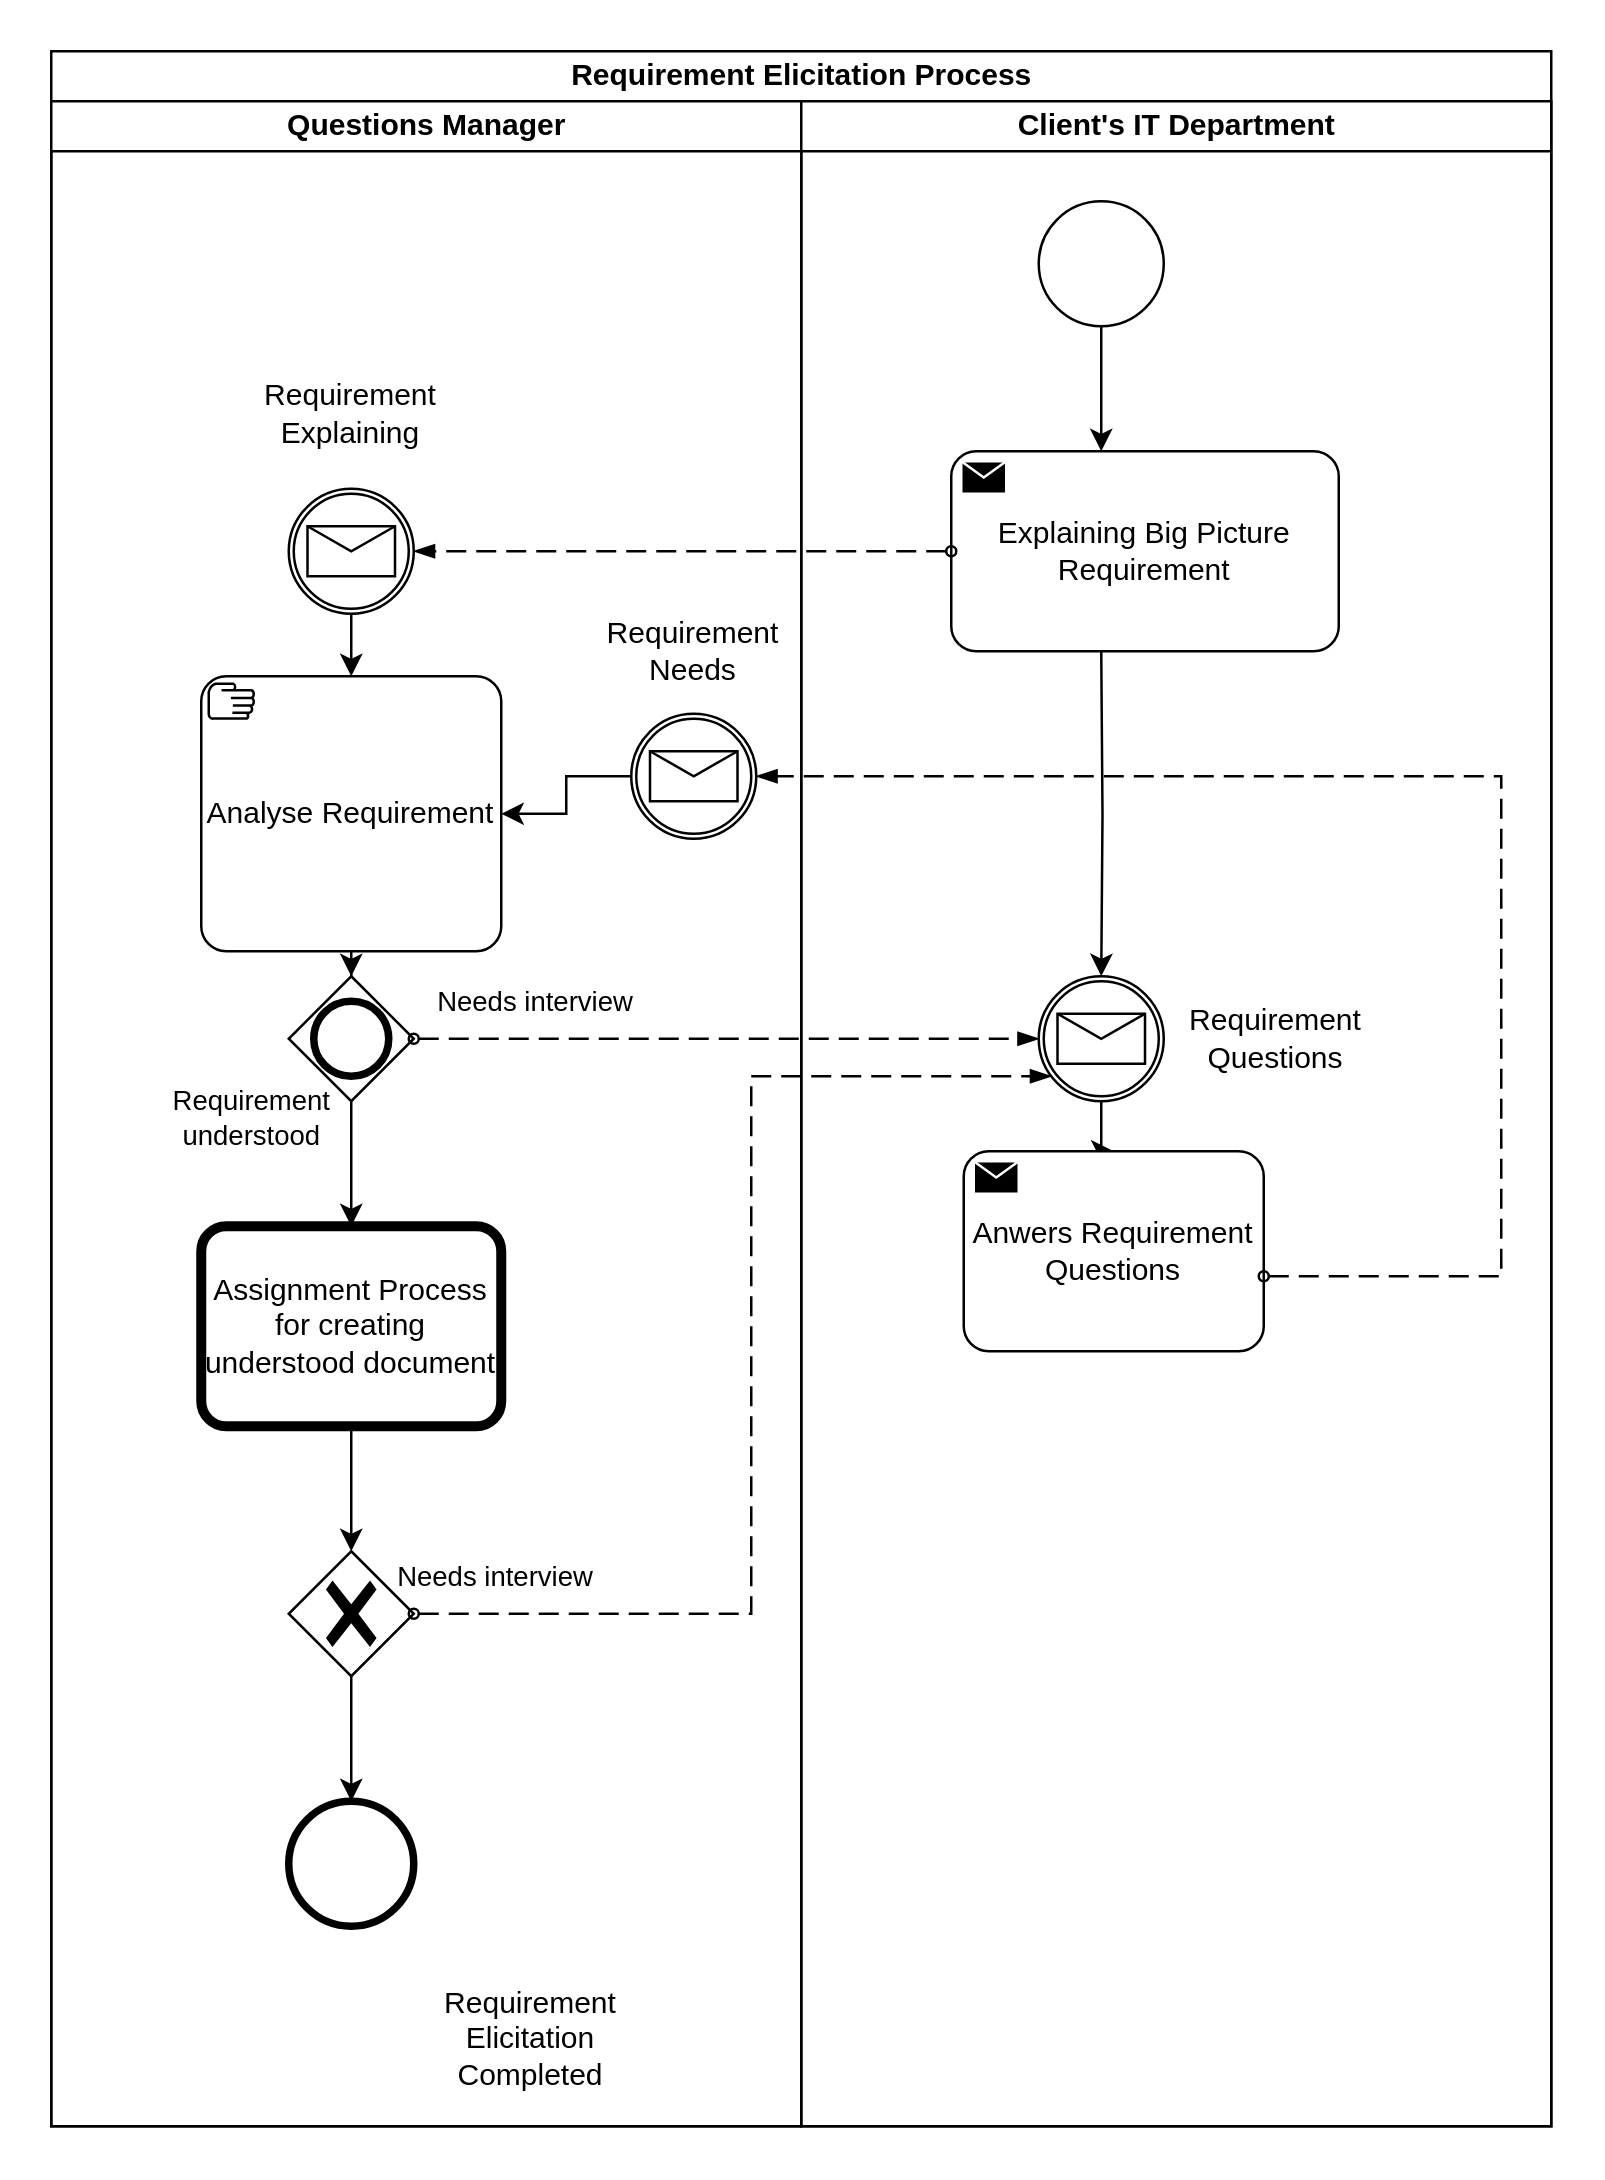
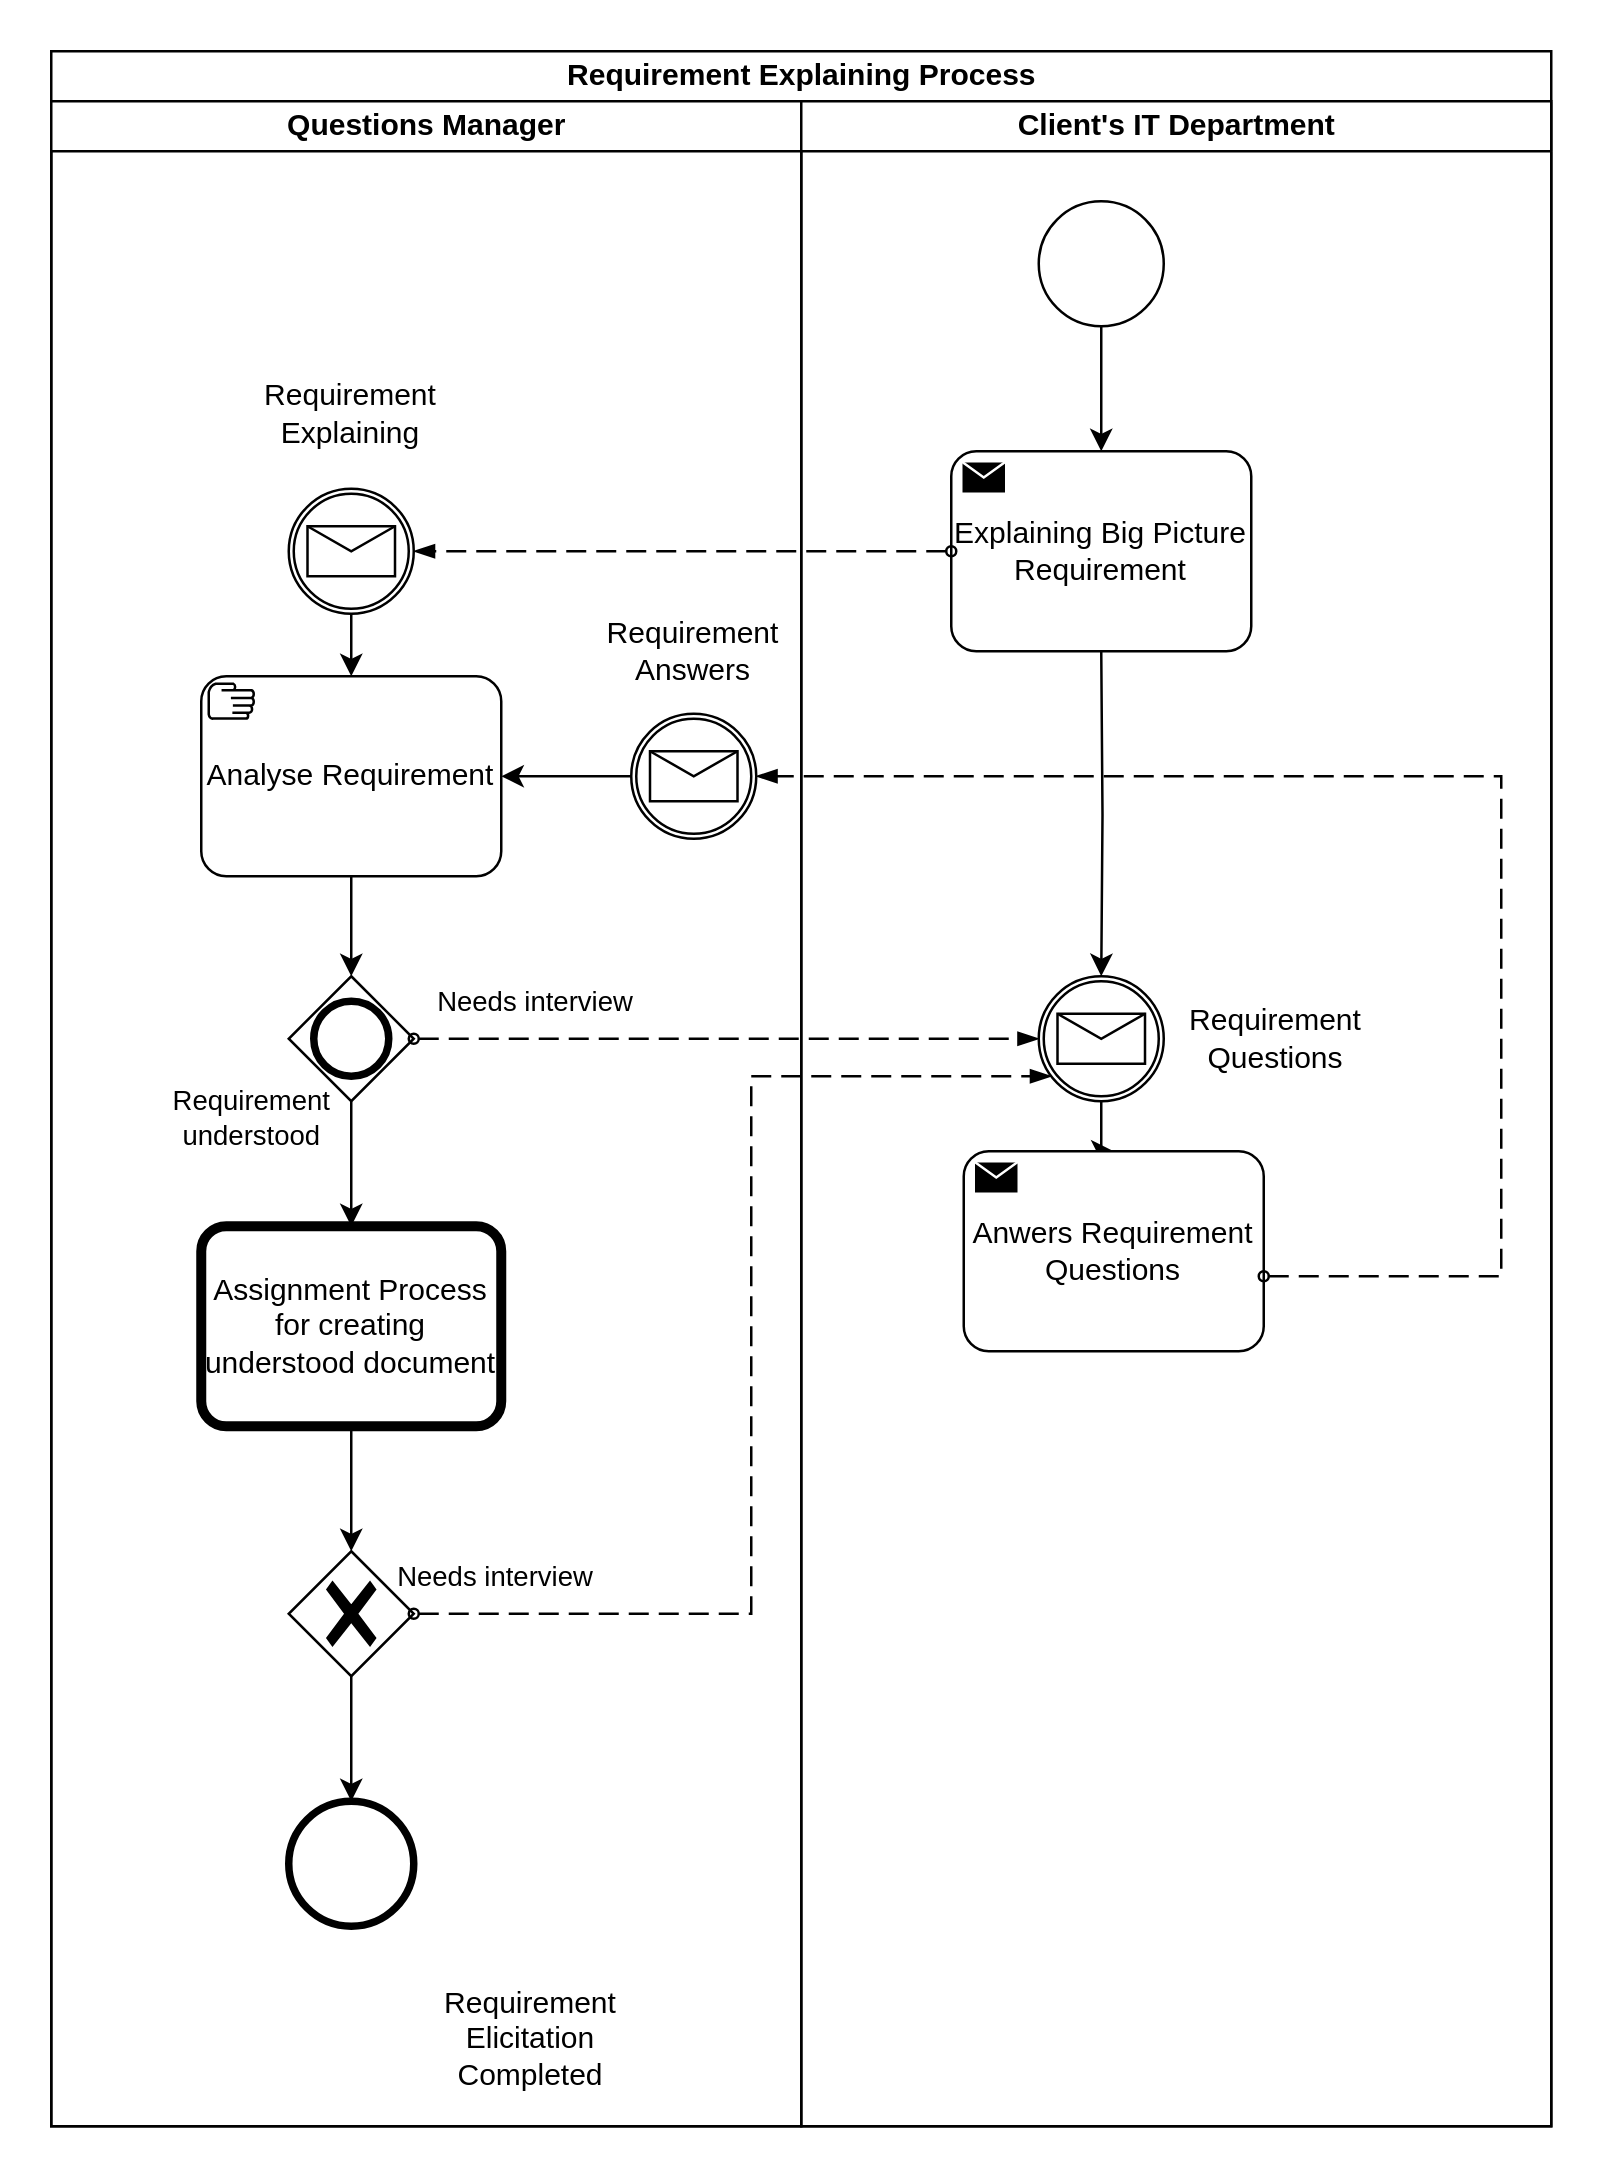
- <mxCell id="2" value="Requirement Elicitation Process" style="swimlane;html=1;childLayout=stackLayout;resizeParent=1;resizeParentMax=0;startSize=20;" parent="1" vertex="1"><mxGeometry x="20" y="20" width="600" height="830" as="geometry" /></mxCell>
+ <mxCell id="2" value="Requirement Explaining Process" style="swimlane;html=1;childLayout=stackLayout;resizeParent=1;resizeParentMax=0;startSize=20;" parent="1" vertex="1"><mxGeometry x="20" y="20" width="600" height="830" as="geometry" /></mxCell>
- <mxCell id="27" value="Explaining Big Picture Requirement" style="points=[[0.25,0,0],[0.5,0,0],[0.75,0,0],[1,0.25,0],[1,0.5,0],[1,0.75,0],[0.75,1,0],[0.5,1,0],[0.25,1,0],[0,0.75,0],[0,0.5,0],[0,0.25,0]];shape=mxgraph.bpmn.task;whiteSpace=wrap;rectStyle=rounded;size=10;taskMarker=send;" parent="20" vertex="1"><mxGeometry x="60" y="140" width="155" height="80" as="geometry" /></mxCell>
+ <mxCell id="27" value="Explaining Big Picture Requirement" style="points=[[0.25,0,0],[0.5,0,0],[0.75,0,0],[1,0.25,0],[1,0.5,0],[1,0.75,0],[0.75,1,0],[0.5,1,0],[0.25,1,0],[0,0.75,0],[0,0.5,0],[0,0.25,0]];shape=mxgraph.bpmn.task;whiteSpace=wrap;rectStyle=rounded;size=10;taskMarker=send;" parent="20" vertex="1"><mxGeometry x="60" y="140" width="120" height="80" as="geometry" /></mxCell>
- <mxCell id="16" value="Requirement&lt;br&gt;Needs" style="text;html=1;strokeColor=none;fillColor=none;align=center;verticalAlign=middle;whiteSpace=wrap;rounded=0;" parent="3" vertex="1"><mxGeometry x="217" y="205" width="80" height="30" as="geometry" /></mxCell>
+ <mxCell id="16" value="Requirement&lt;br&gt;Answers" style="text;html=1;strokeColor=none;fillColor=none;align=center;verticalAlign=middle;whiteSpace=wrap;rounded=0;" parent="3" vertex="1"><mxGeometry x="217" y="205" width="80" height="30" as="geometry" /></mxCell>
- <mxCell id="8" value="Analyse Requirement" style="points=[[0.25,0,0],[0.5,0,0],[0.75,0,0],[1,0.25,0],[1,0.5,0],[1,0.75,0],[0.75,1,0],[0.5,1,0],[0.25,1,0],[0,0.75,0],[0,0.5,0],[0,0.25,0]];shape=mxgraph.bpmn.task;whiteSpace=wrap;rectStyle=rounded;size=10;taskMarker=manual;" parent="3" vertex="1"><mxGeometry x="60" y="230" width="120" height="110" as="geometry" /></mxCell>
+ <mxCell id="8" value="Analyse Requirement" style="points=[[0.25,0,0],[0.5,0,0],[0.75,0,0],[1,0.25,0],[1,0.5,0],[1,0.75,0],[0.75,1,0],[0.5,1,0],[0.25,1,0],[0,0.75,0],[0,0.5,0],[0,0.25,0]];shape=mxgraph.bpmn.task;whiteSpace=wrap;rectStyle=rounded;size=10;taskMarker=manual;" parent="3" vertex="1"><mxGeometry x="60" y="230" width="120" height="80" as="geometry" /></mxCell>
